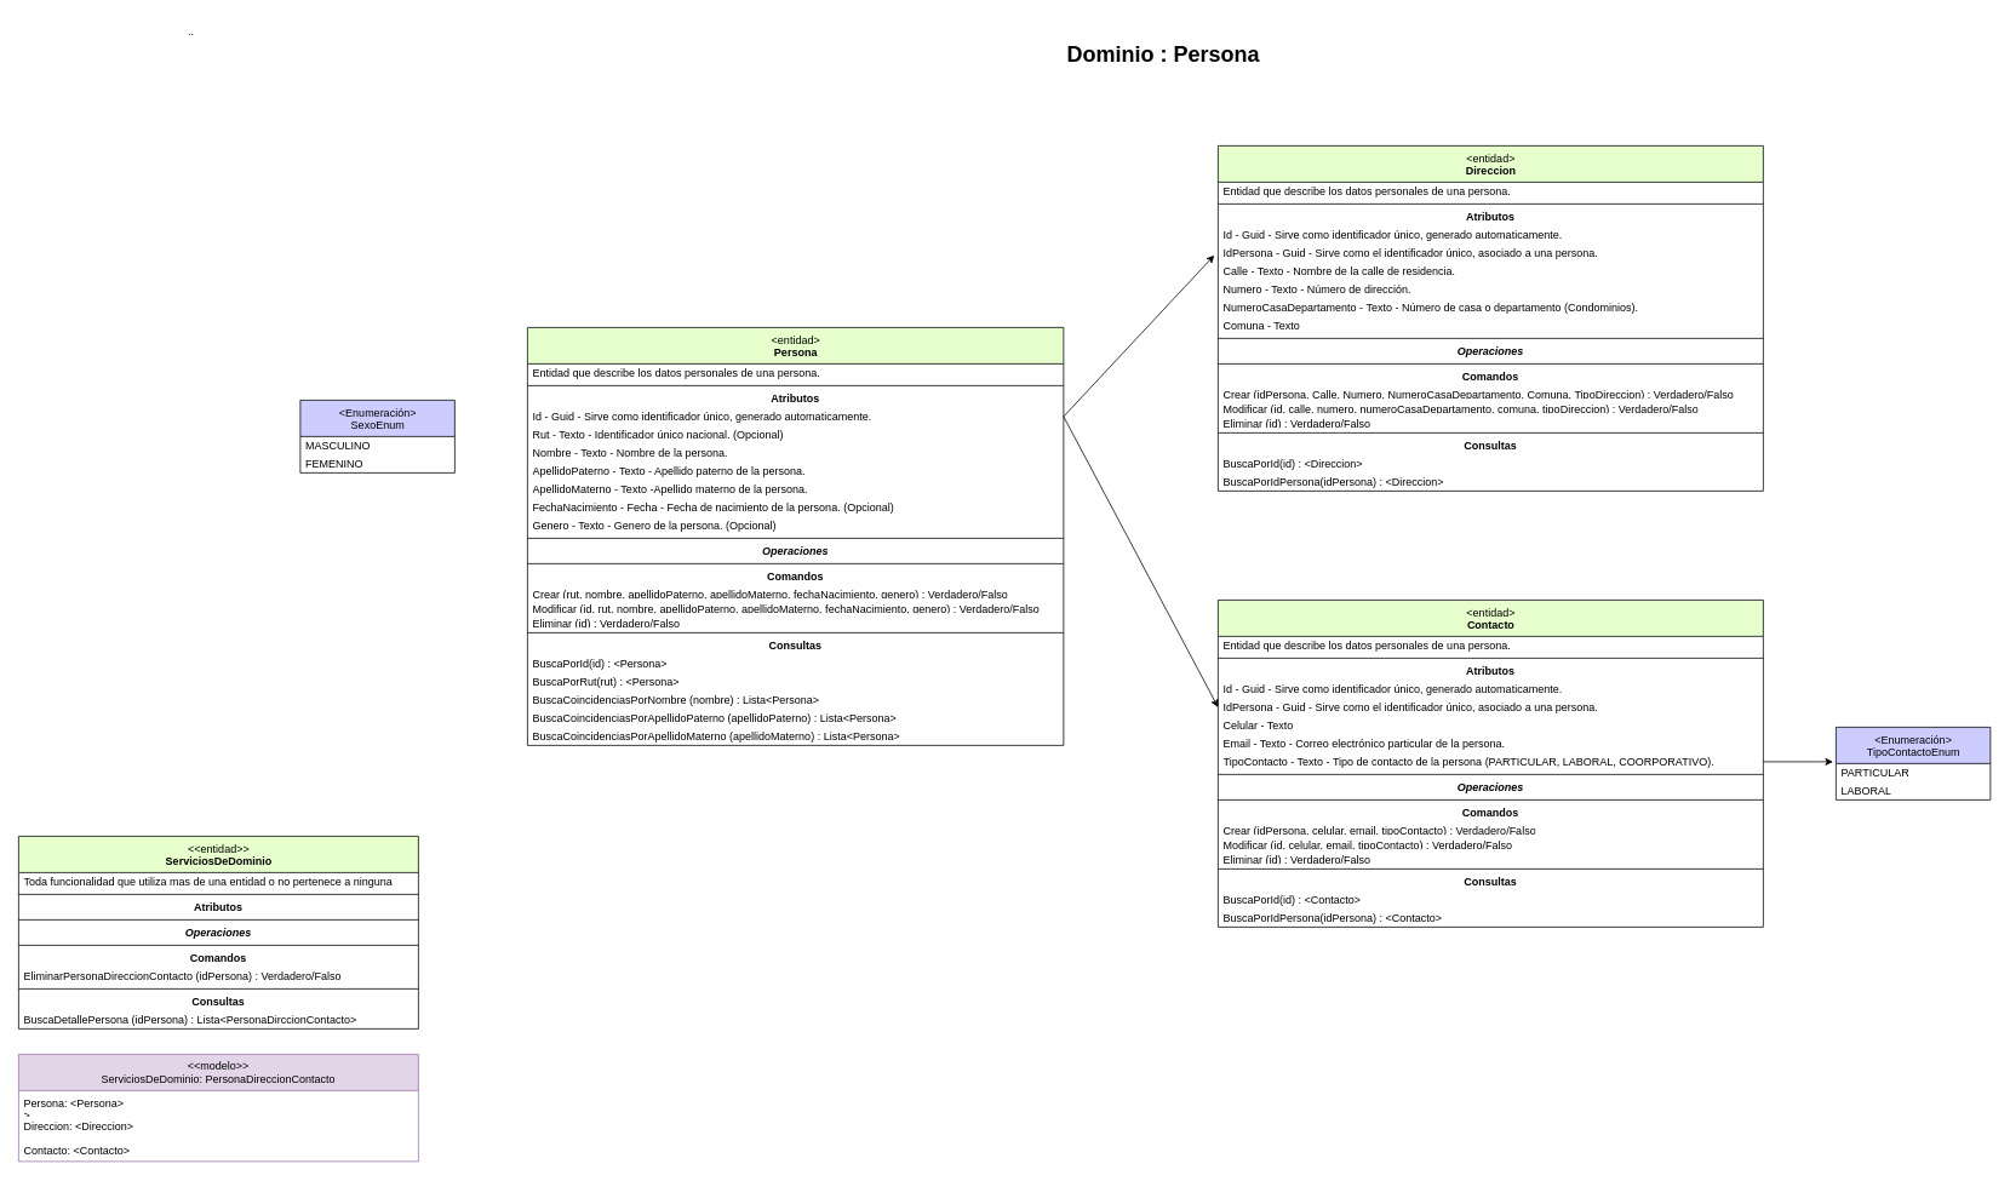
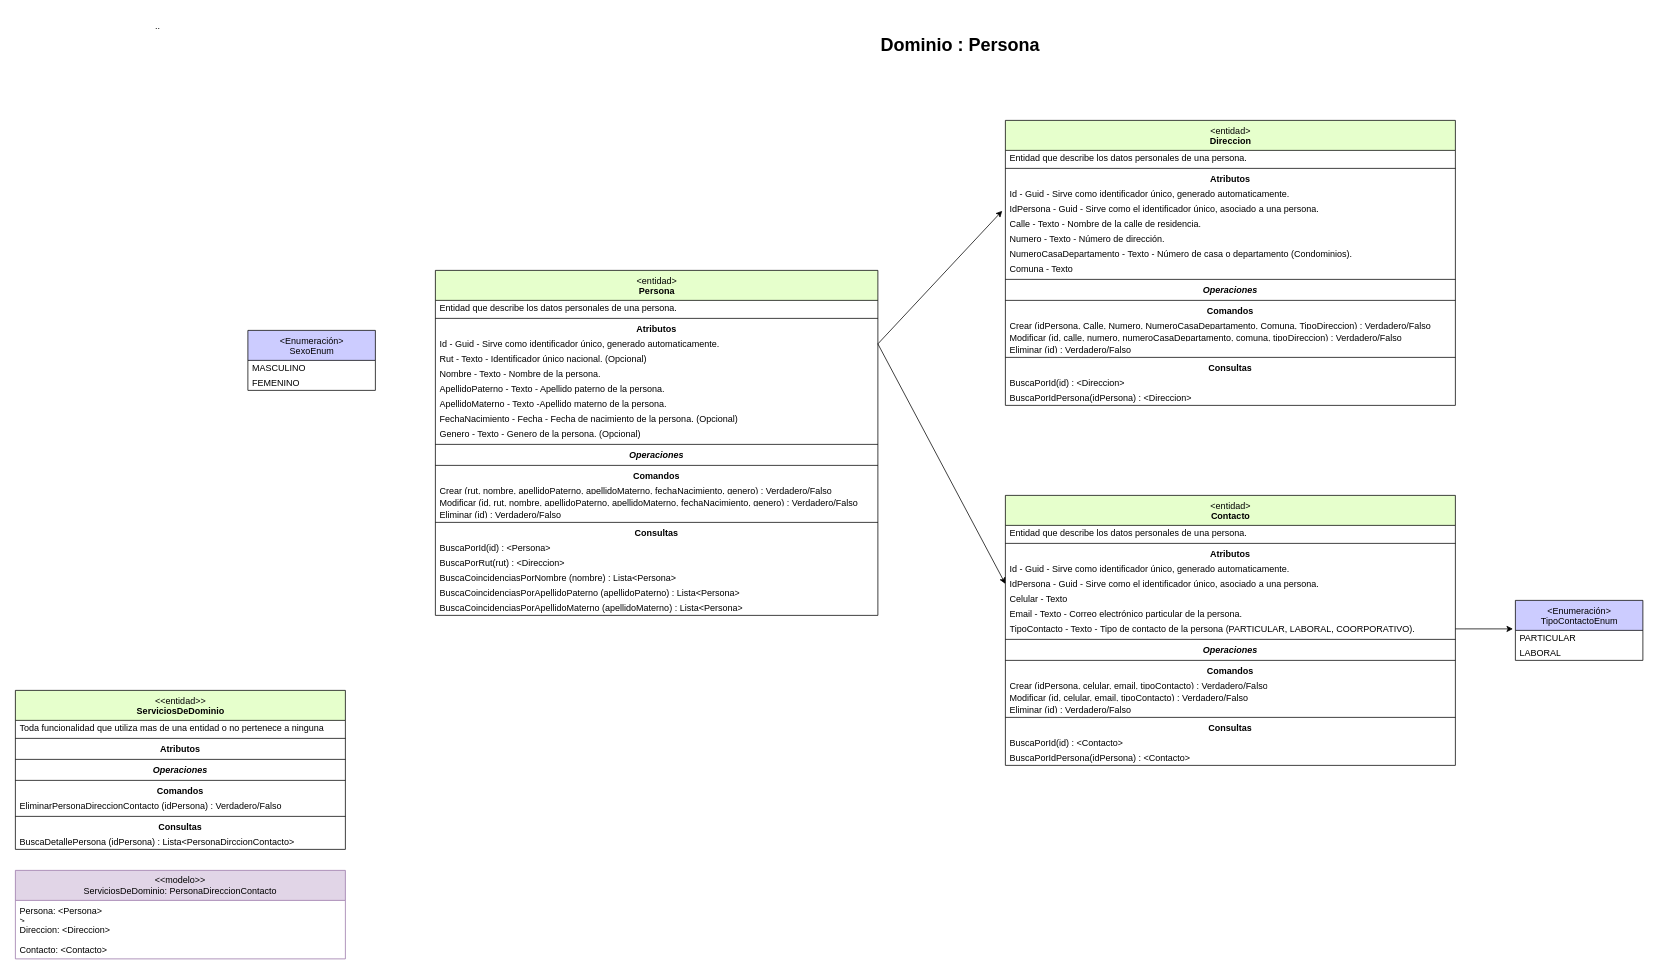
- <mxCell id="23" value="BuscaPorRut(rut) : &amp;lt;Persona&amp;gt;" style="text;html=1;strokeColor=none;fillColor=none;align=left;verticalAlign=middle;spacingLeft=4;spacingRight=4;overflow=hidden;rotatable=0;points=[[0,0.5],[1,0.5]];portConstraint=eastwest;" parent="2" vertex="1"><mxGeometry y="380" width="590" height="20" as="geometry" /></mxCell>
+ <mxCell id="23" value="BuscaPorRut(rut) : &amp;lt;Direccion&amp;gt;" style="text;html=1;strokeColor=none;fillColor=none;align=left;verticalAlign=middle;spacingLeft=4;spacingRight=4;overflow=hidden;rotatable=0;points=[[0,0.5],[1,0.5]];portConstraint=eastwest;" parent="2" vertex="1"><mxGeometry y="380" width="590" height="20" as="geometry" /></mxCell>
